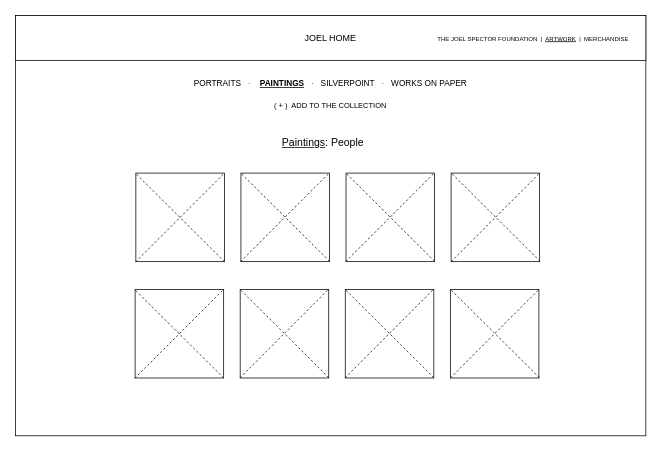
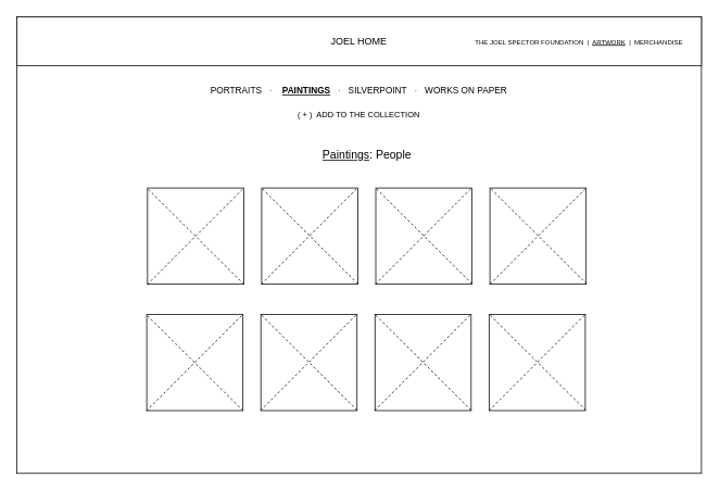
- <mxCell id="18" value="&lt;font style=&quot;font-size: 14px&quot;&gt;&lt;u&gt;Paintings&lt;/u&gt;: People&lt;/font&gt;" style="text;html=1;strokeColor=none;fillColor=none;align=center;verticalAlign=middle;whiteSpace=wrap;rounded=0;" vertex="1" parent="1"><mxGeometry x="340" y="180" width="180" height="20" as="geometry" /></mxCell>
+ <mxCell id="18" value="&lt;font style=&quot;font-size: 14px&quot;&gt;&lt;u&gt;Paintings&lt;/u&gt;: People&lt;/font&gt;" style="text;html=1;strokeColor=none;fillColor=none;align=center;verticalAlign=middle;whiteSpace=wrap;rounded=0;" vertex="1" parent="1"><mxGeometry x="360" y="180" width="180" height="20" as="geometry" /></mxCell>
